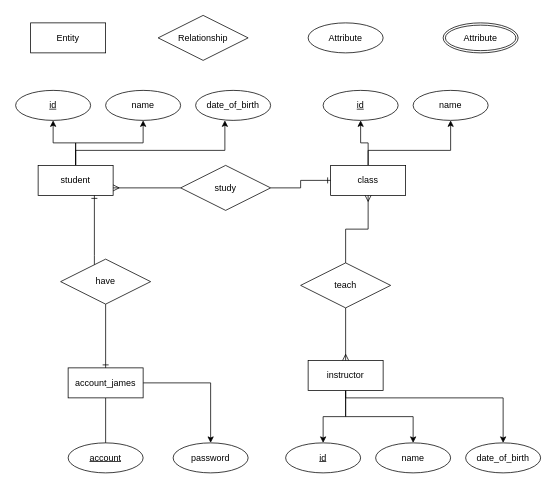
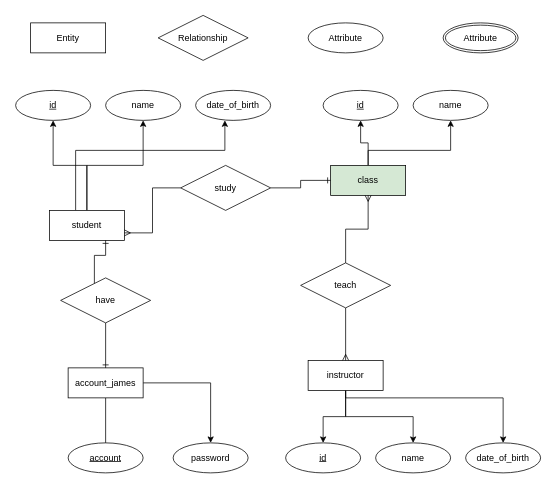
- <mxCell id="9" value="student" style="whiteSpace=wrap;html=1;align=center;" vertex="1" parent="1"><mxGeometry x="50" y="220" width="100" height="40" as="geometry" /></mxCell>
+ <mxCell id="9" value="student" style="whiteSpace=wrap;html=1;align=center;" vertex="1" parent="1"><mxGeometry x="65" y="280" width="100" height="40" as="geometry" /></mxCell>
- <mxCell id="12" value="class" style="whiteSpace=wrap;html=1;align=center;" vertex="1" parent="1"><mxGeometry x="440" y="220" width="100" height="40" as="geometry" /></mxCell>
+ <mxCell id="12" value="class" style="whiteSpace=wrap;html=1;align=center;fillColor=#d5e8d4;" vertex="1" parent="1"><mxGeometry x="440" y="220" width="100" height="40" as="geometry" /></mxCell>
- <mxCell id="35" value="have" style="shape=rhombus;perimeter=rhombusPerimeter;whiteSpace=wrap;html=1;align=center;" vertex="1" parent="1"><mxGeometry x="80" y="345" width="120" height="60" as="geometry" /></mxCell>
+ <mxCell id="35" value="have" style="shape=rhombus;perimeter=rhombusPerimeter;whiteSpace=wrap;html=1;align=center;" vertex="1" parent="1"><mxGeometry x="80" y="370" width="120" height="60" as="geometry" /></mxCell>
